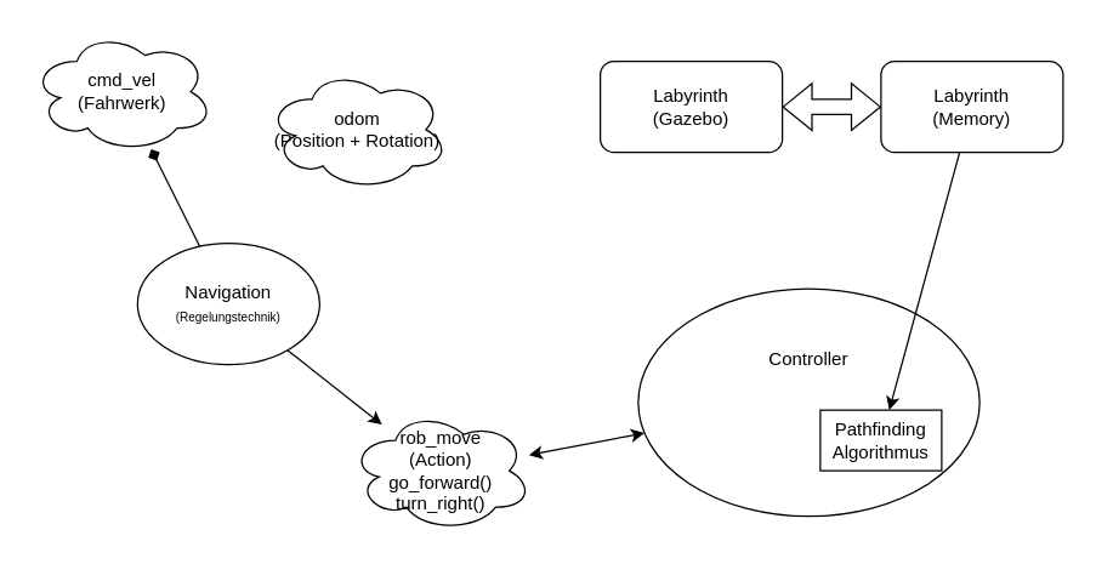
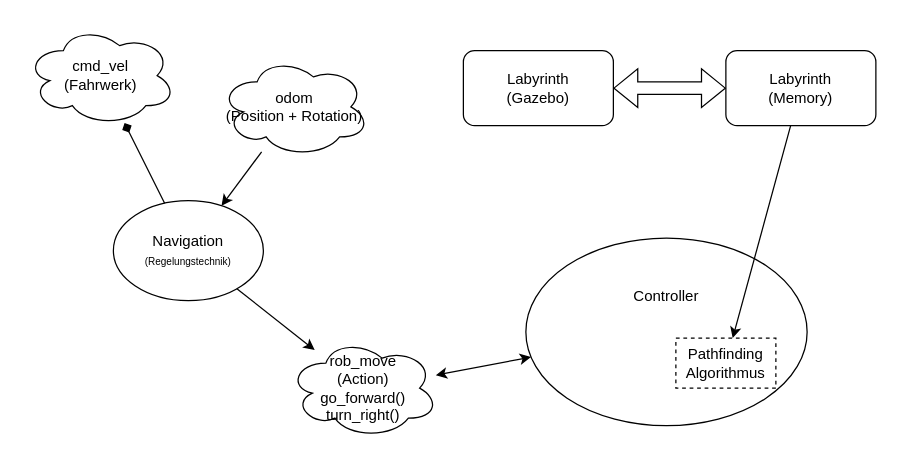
- <mxCell id="2" value="Labyrinth&lt;br&gt;(Gazebo)" style="rounded=1;whiteSpace=wrap;html=1;" vertex="1" parent="1"><mxGeometry x="395" y="40" width="120" height="60" as="geometry" /></mxCell>
+ <mxCell id="2" value="Labyrinth&lt;br&gt;(Gazebo)" style="rounded=1;whiteSpace=wrap;html=1;" vertex="1" parent="1"><mxGeometry x="370" y="40" width="120" height="60" as="geometry" /></mxCell>
+ <mxCell id="8" value="" style="endArrow=classic;html=1;rounded=0;" edge="1" parent="1" source="14" target="7"><mxGeometry width="50" height="50" relative="1" as="geometry"><mxPoint x="150" y="120" as="sourcePoint" /><mxPoint x="20" y="270" as="targetPoint" /></mxGeometry></mxCell>
- <mxCell id="10" value="Pathfinding Algorithmus" style="rounded=0;whiteSpace=wrap;html=1;" vertex="1" parent="1"><mxGeometry x="540" y="270" width="80" height="40" as="geometry" /></mxCell>
+ <mxCell id="10" value="Pathfinding Algorithmus" style="rounded=0;whiteSpace=wrap;html=1;dashed=1;" vertex="1" parent="1"><mxGeometry x="540" y="270" width="80" height="40" as="geometry" /></mxCell>
